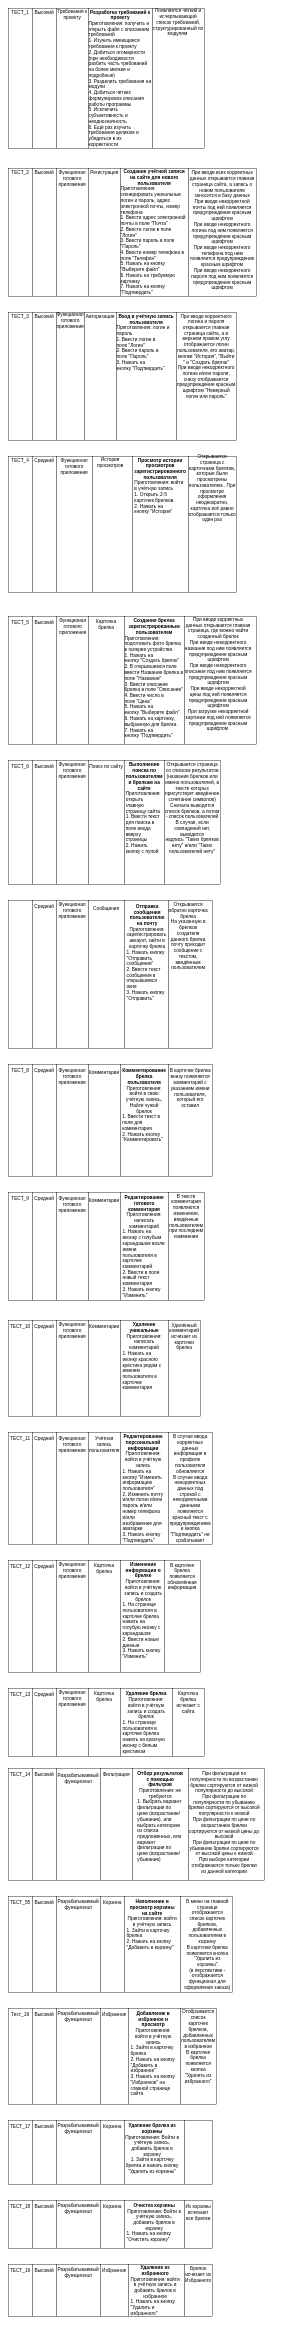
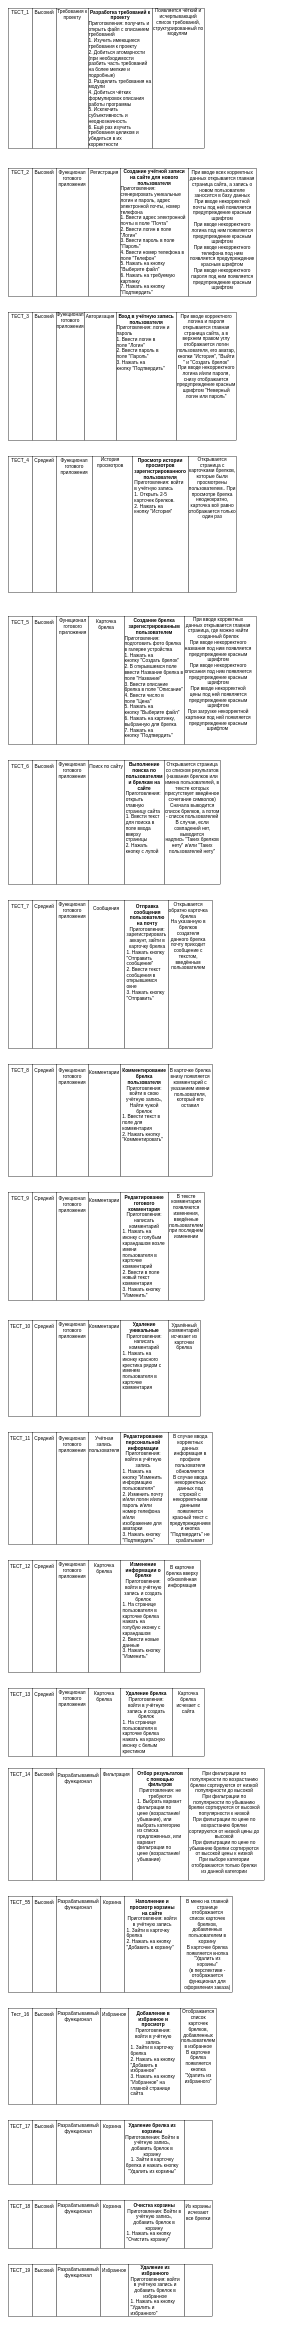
- <mxCell id="47" value="Открывается страница с карточками брелков, которые были просмотрены пользователем.. При просмотре оформления неоднократно, карточка всё равно отображается только один раз" style="text;html=1;strokeColor=none;fillColor=none;align=center;verticalAlign=middle;whiteSpace=wrap;rounded=0;" vertex="1" parent="1"><mxGeometry x="470" y="1140" width="120" height="160" as="geometry" /></mxCell>
+ <mxCell id="47" value="Открывается страница с карточками брелков, которые были просмотрены пользователем.. При просмотре брелка неоднократно, карточка всё равно отображается только один раз" style="text;html=1;strokeColor=none;fillColor=none;align=center;verticalAlign=middle;whiteSpace=wrap;rounded=0;" vertex="1" parent="1"><mxGeometry x="470" y="1140" width="120" height="160" as="geometry" /></mxCell>
+ <mxCell id="73" value="ТЕСТ_7" style="text;html=1;strokeColor=none;fillColor=none;align=center;verticalAlign=middle;whiteSpace=wrap;rounded=0;" vertex="1" parent="1"><mxGeometry x="20" y="2250" width="60" height="30" as="geometry" /></mxCell>
- <mxCell id="143" value="В карточке брелка появляется обновлённая информация" style="text;html=1;strokeColor=none;fillColor=none;align=center;verticalAlign=middle;whiteSpace=wrap;rounded=0;" vertex="1" parent="1"><mxGeometry x="410" y="3900" width="90" height="80" as="geometry" /></mxCell>
+ <mxCell id="143" value="В карточке брелка вверху обновлённая информация" style="text;html=1;strokeColor=none;fillColor=none;align=center;verticalAlign=middle;whiteSpace=wrap;rounded=0;" vertex="1" parent="1"><mxGeometry x="410" y="3900" width="90" height="80" as="geometry" /></mxCell>
- <mxCell id="226" value="Брелок исчезает из Избранного" style="text;html=1;strokeColor=none;fillColor=none;align=center;verticalAlign=middle;whiteSpace=wrap;rounded=0;" vertex="1" parent="1"><mxGeometry x="460" y="5660" width="70" height="50" as="geometry" /></mxCell>
